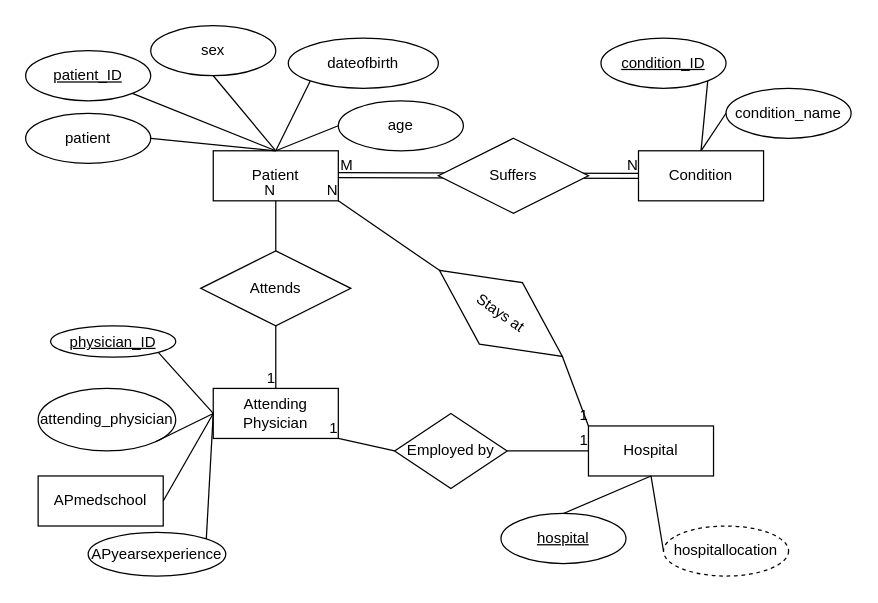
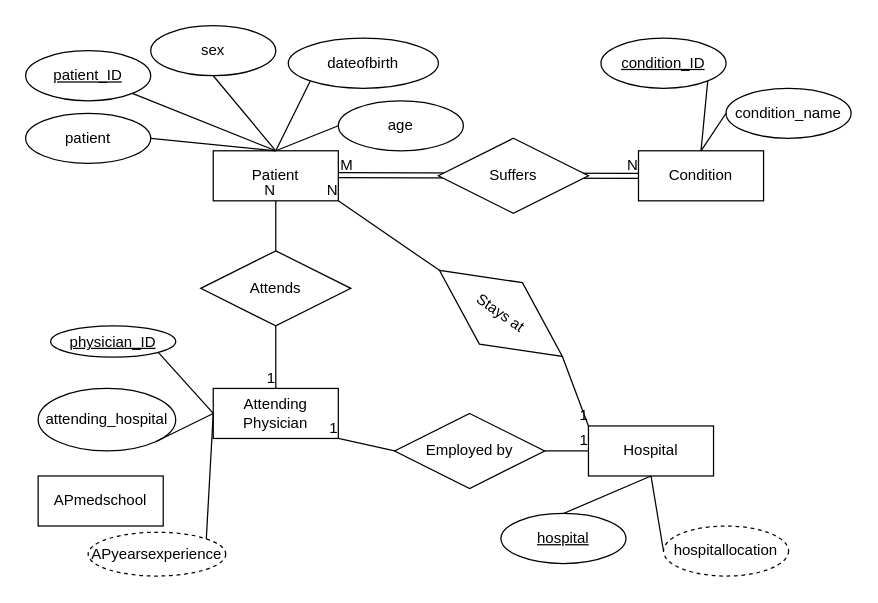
- <mxCell id="20" value="attending_physician" style="ellipse;whiteSpace=wrap;html=1;align=center;" vertex="1" parent="1"><mxGeometry x="30" y="310" width="110" height="50" as="geometry" /></mxCell>
+ <mxCell id="20" value="attending_hospital" style="ellipse;whiteSpace=wrap;html=1;align=center;" vertex="1" parent="1"><mxGeometry x="30" y="310" width="110" height="50" as="geometry" /></mxCell>
- <mxCell id="33" value="Employed by" style="shape=rhombus;perimeter=rhombusPerimeter;whiteSpace=wrap;html=1;align=center;" vertex="1" parent="1"><mxGeometry x="315" y="330" width="90" height="60" as="geometry" /></mxCell>
+ <mxCell id="33" value="Employed by" style="shape=rhombus;perimeter=rhombusPerimeter;whiteSpace=wrap;html=1;align=center;" vertex="1" parent="1"><mxGeometry x="315" y="330" width="120" height="60" as="geometry" /></mxCell>
- <mxCell id="24" value="" style="endArrow=none;html=1;exitX=0;exitY=0.5;exitDx=0;exitDy=0;entryX=1;entryY=0.5;entryDx=0;entryDy=0;" edge="1" parent="1" target="23" source="18"><mxGeometry width="50" height="50" relative="1" as="geometry"><mxPoint x="230" y="410" as="sourcePoint" /><mxPoint x="125.355" y="374.142" as="targetPoint" /></mxGeometry></mxCell>
- <mxCell id="25" value="APyearsexperience" style="ellipse;whiteSpace=wrap;html=1;align=center;" vertex="1" parent="1"><mxGeometry x="70" y="425" width="110" height="35" as="geometry" /></mxCell>
+ <mxCell id="25" value="APyearsexperience" style="ellipse;whiteSpace=wrap;html=1;align=center;dashed=1;" vertex="1" parent="1"><mxGeometry x="70" y="425" width="110" height="35" as="geometry" /></mxCell>
